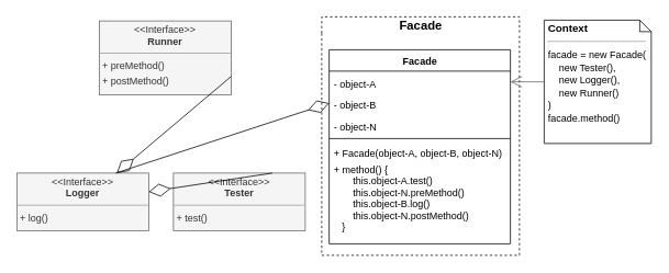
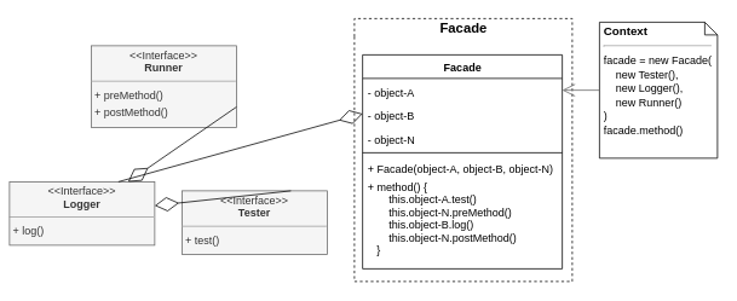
- <mxCell id="2" value="&lt;p style=&quot;margin: 4px 0px 0px ; text-align: center ; line-height: 120%&quot;&gt;&lt;span&gt;&amp;lt;&amp;lt;Interface&amp;gt;&amp;gt;&lt;/span&gt;&lt;br&gt;&lt;b&gt;Runner&lt;/b&gt;&lt;/p&gt;&lt;hr size=&quot;1&quot;&gt;&lt;p style=&quot;margin: 0px 0px 0px 4px ; line-height: 160%&quot;&gt;&lt;span&gt;+ preMethod()&lt;/span&gt;&lt;br&gt;&lt;/p&gt;&lt;p style=&quot;margin: 0px 0px 0px 4px ; line-height: 160%&quot;&gt;&lt;span&gt;+ postMethod()&lt;/span&gt;&lt;/p&gt;" style="verticalAlign=top;align=left;overflow=fill;fontSize=12;fontFamily=Helvetica;html=1;rounded=0;shadow=0;glass=0;comic=0;labelBackgroundColor=none;labelBorderColor=none;imageAspect=1;noLabel=0;portConstraintRotation=0;snapToPoint=0;container=1;dropTarget=1;collapsible=0;autosize=0;spacingLeft=0;spacingRight=0;fontStyle=0;fillColor=#f5f5f5;strokeColor=#666666;fontColor=#333333;" parent="1" vertex="1"><mxGeometry x="120" y="25" width="160" height="90" as="geometry" /></mxCell>
+ <mxCell id="2" value="&lt;p style=&quot;margin: 4px 0px 0px ; text-align: center ; line-height: 120%&quot;&gt;&lt;span&gt;&amp;lt;&amp;lt;Interface&amp;gt;&amp;gt;&lt;/span&gt;&lt;br&gt;&lt;b&gt;Runner&lt;/b&gt;&lt;/p&gt;&lt;hr size=&quot;1&quot;&gt;&lt;p style=&quot;margin: 0px 0px 0px 4px ; line-height: 160%&quot;&gt;&lt;span&gt;+ preMethod()&lt;/span&gt;&lt;br&gt;&lt;/p&gt;&lt;p style=&quot;margin: 0px 0px 0px 4px ; line-height: 160%&quot;&gt;&lt;span&gt;+ postMethod()&lt;/span&gt;&lt;/p&gt;" style="verticalAlign=top;align=left;overflow=fill;fontSize=12;fontFamily=Helvetica;html=1;rounded=0;shadow=0;glass=0;comic=0;labelBackgroundColor=none;labelBorderColor=none;imageAspect=1;noLabel=0;portConstraintRotation=0;snapToPoint=0;container=1;dropTarget=1;collapsible=0;autosize=0;spacingLeft=0;spacingRight=0;fontStyle=0;fillColor=#f5f5f5;strokeColor=#666666;fontColor=#333333;" parent="1" vertex="1"><mxGeometry x="100" y="50" width="160" height="90" as="geometry" /></mxCell>
- <mxCell id="3" value="&lt;p style=&quot;margin: 4px 0px 0px ; text-align: center ; line-height: 120%&quot;&gt;&lt;span&gt;&amp;lt;&amp;lt;Interface&amp;gt;&amp;gt;&lt;/span&gt;&lt;br&gt;&lt;b&gt;Logger&lt;/b&gt;&lt;/p&gt;&lt;hr size=&quot;1&quot;&gt;&lt;p style=&quot;margin: 0px 0px 0px 4px ; line-height: 160%&quot;&gt;&lt;span&gt;+ log()&lt;/span&gt;&lt;br&gt;&lt;/p&gt;" style="verticalAlign=top;align=left;overflow=fill;fontSize=12;fontFamily=Helvetica;html=1;rounded=0;shadow=0;glass=0;comic=0;labelBackgroundColor=none;labelBorderColor=none;imageAspect=1;noLabel=0;portConstraintRotation=0;snapToPoint=0;container=1;dropTarget=1;collapsible=0;autosize=0;spacingLeft=0;spacingRight=0;fontStyle=0;fillColor=#f5f5f5;strokeColor=#666666;fontColor=#333333;" parent="1" vertex="1"><mxGeometry x="20" y="210" width="160" height="70" as="geometry" /></mxCell>
+ <mxCell id="3" value="&lt;p style=&quot;margin: 4px 0px 0px ; text-align: center ; line-height: 120%&quot;&gt;&lt;span&gt;&amp;lt;&amp;lt;Interface&amp;gt;&amp;gt;&lt;/span&gt;&lt;br&gt;&lt;b&gt;Logger&lt;/b&gt;&lt;/p&gt;&lt;hr size=&quot;1&quot;&gt;&lt;p style=&quot;margin: 0px 0px 0px 4px ; line-height: 160%&quot;&gt;&lt;span&gt;+ log()&lt;/span&gt;&lt;br&gt;&lt;/p&gt;" style="verticalAlign=top;align=left;overflow=fill;fontSize=12;fontFamily=Helvetica;html=1;rounded=0;shadow=0;glass=0;comic=0;labelBackgroundColor=none;labelBorderColor=none;imageAspect=1;noLabel=0;portConstraintRotation=0;snapToPoint=0;container=1;dropTarget=1;collapsible=0;autosize=0;spacingLeft=0;spacingRight=0;fontStyle=0;fillColor=#f5f5f5;strokeColor=#666666;fontColor=#333333;" parent="1" vertex="1"><mxGeometry x="10" y="200" width="160" height="70" as="geometry" /></mxCell>
- <mxCell id="4" value="&lt;p style=&quot;margin: 4px 0px 0px ; text-align: center ; line-height: 120%&quot;&gt;&lt;span&gt;&amp;lt;&amp;lt;Interface&amp;gt;&amp;gt;&lt;/span&gt;&lt;br&gt;&lt;b&gt;Tester&lt;/b&gt;&lt;/p&gt;&lt;hr size=&quot;1&quot;&gt;&lt;p style=&quot;margin: 0px 0px 0px 4px ; line-height: 160%&quot;&gt;&lt;span&gt;+ test()&lt;/span&gt;&lt;br&gt;&lt;/p&gt;" style="verticalAlign=top;align=left;overflow=fill;fontSize=12;fontFamily=Helvetica;html=1;rounded=0;shadow=0;glass=0;comic=0;labelBackgroundColor=none;labelBorderColor=none;imageAspect=1;noLabel=0;portConstraintRotation=0;snapToPoint=0;container=1;dropTarget=1;collapsible=0;autosize=0;spacingLeft=0;spacingRight=0;fontStyle=0;fillColor=#f5f5f5;strokeColor=#666666;fontColor=#333333;" parent="1" vertex="1"><mxGeometry x="210" y="210" width="160" height="70" as="geometry" /></mxCell>
+ <mxCell id="4" value="&lt;p style=&quot;margin: 4px 0px 0px ; text-align: center ; line-height: 120%&quot;&gt;&lt;span&gt;&amp;lt;&amp;lt;Interface&amp;gt;&amp;gt;&lt;/span&gt;&lt;br&gt;&lt;b&gt;Tester&lt;/b&gt;&lt;/p&gt;&lt;hr size=&quot;1&quot;&gt;&lt;p style=&quot;margin: 0px 0px 0px 4px ; line-height: 160%&quot;&gt;&lt;span&gt;+ test()&lt;/span&gt;&lt;br&gt;&lt;/p&gt;" style="verticalAlign=top;align=left;overflow=fill;fontSize=12;fontFamily=Helvetica;html=1;rounded=0;shadow=0;glass=0;comic=0;labelBackgroundColor=none;labelBorderColor=none;imageAspect=1;noLabel=0;portConstraintRotation=0;snapToPoint=0;container=1;dropTarget=1;collapsible=0;autosize=0;spacingLeft=0;spacingRight=0;fontStyle=0;fillColor=#f5f5f5;strokeColor=#666666;fontColor=#333333;" parent="1" vertex="1"><mxGeometry x="200" y="210" width="160" height="70" as="geometry" /></mxCell>
